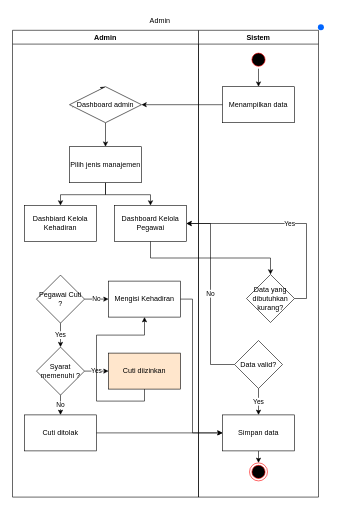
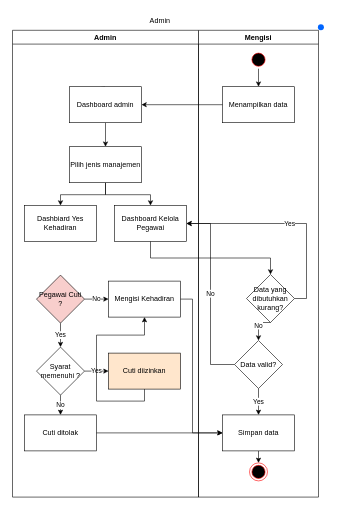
- <mxCell id="21" value="Sistem" style="swimlane;whiteSpace=wrap;html=1;startSize=23;" parent="1" vertex="1"><mxGeometry x="330" y="50" width="200" height="778" as="geometry" /></mxCell>
+ <mxCell id="21" value="Mengisi" style="swimlane;whiteSpace=wrap;html=1;startSize=23;" parent="1" vertex="1"><mxGeometry x="330" y="50" width="200" height="778" as="geometry" /></mxCell>
- <mxCell id="6" value="Dashboard admin" style="rhombus;whiteSpace=wrap;html=1;" parent="3" vertex="1"><mxGeometry x="95" y="94" width="120" height="60" as="geometry" /></mxCell>
+ <mxCell id="6" value="Dashboard admin" style="rounded=0;whiteSpace=wrap;html=1;" parent="3" vertex="1"><mxGeometry x="95" y="94" width="120" height="60" as="geometry" /></mxCell>
- <mxCell id="10" value="Dashbiard Kelola Kehadiran" style="rounded=0;whiteSpace=wrap;html=1;" parent="3" vertex="1"><mxGeometry x="20" y="292" width="120" height="60" as="geometry" /></mxCell>
+ <mxCell id="10" value="Dashbiard Yes Kehadiran" style="rounded=0;whiteSpace=wrap;html=1;" parent="3" vertex="1"><mxGeometry x="20" y="292" width="120" height="60" as="geometry" /></mxCell>
- <mxCell id="14" value="Pegawai Cuti ?" style="rhombus;whiteSpace=wrap;html=1;" vertex="1" parent="3"><mxGeometry x="40" y="408" width="80" height="80" as="geometry" /></mxCell>
+ <mxCell id="14" value="Pegawai Cuti ?" style="rhombus;whiteSpace=wrap;html=1;fillColor=#f8cecc;" vertex="1" parent="3"><mxGeometry x="40" y="408" width="80" height="80" as="geometry" /></mxCell>
+ <mxCell id="32" value="No" style="edgeStyle=orthogonalEdgeStyle;rounded=0;orthogonalLoop=1;jettySize=auto;html=1;exitX=0.5;exitY=1;exitDx=0;exitDy=0;entryX=0.5;entryY=0;entryDx=0;entryDy=0;" parent="1" source="28" target="31" edge="1"><mxGeometry relative="1" as="geometry" /></mxCell>
